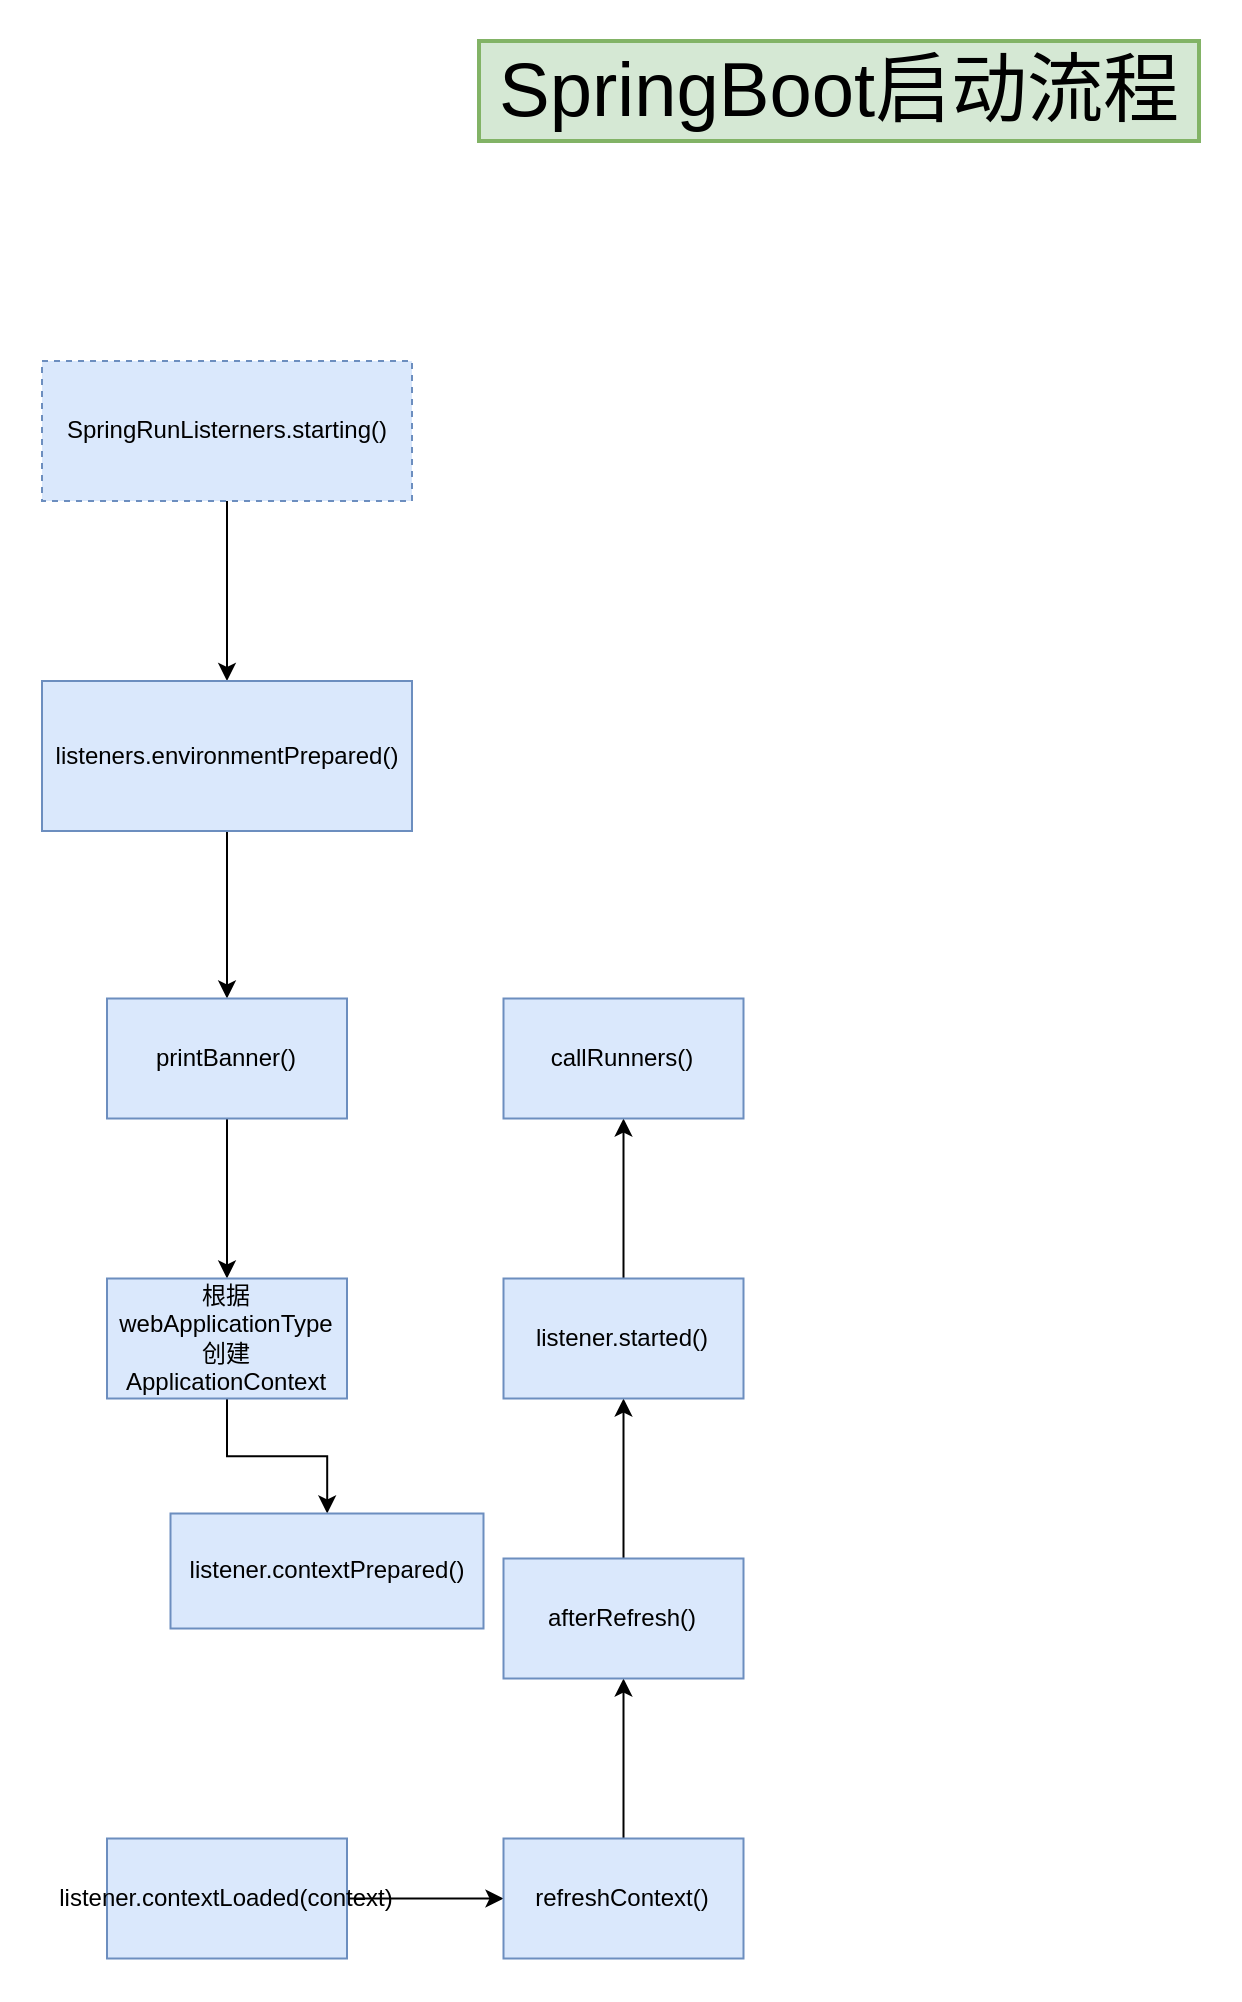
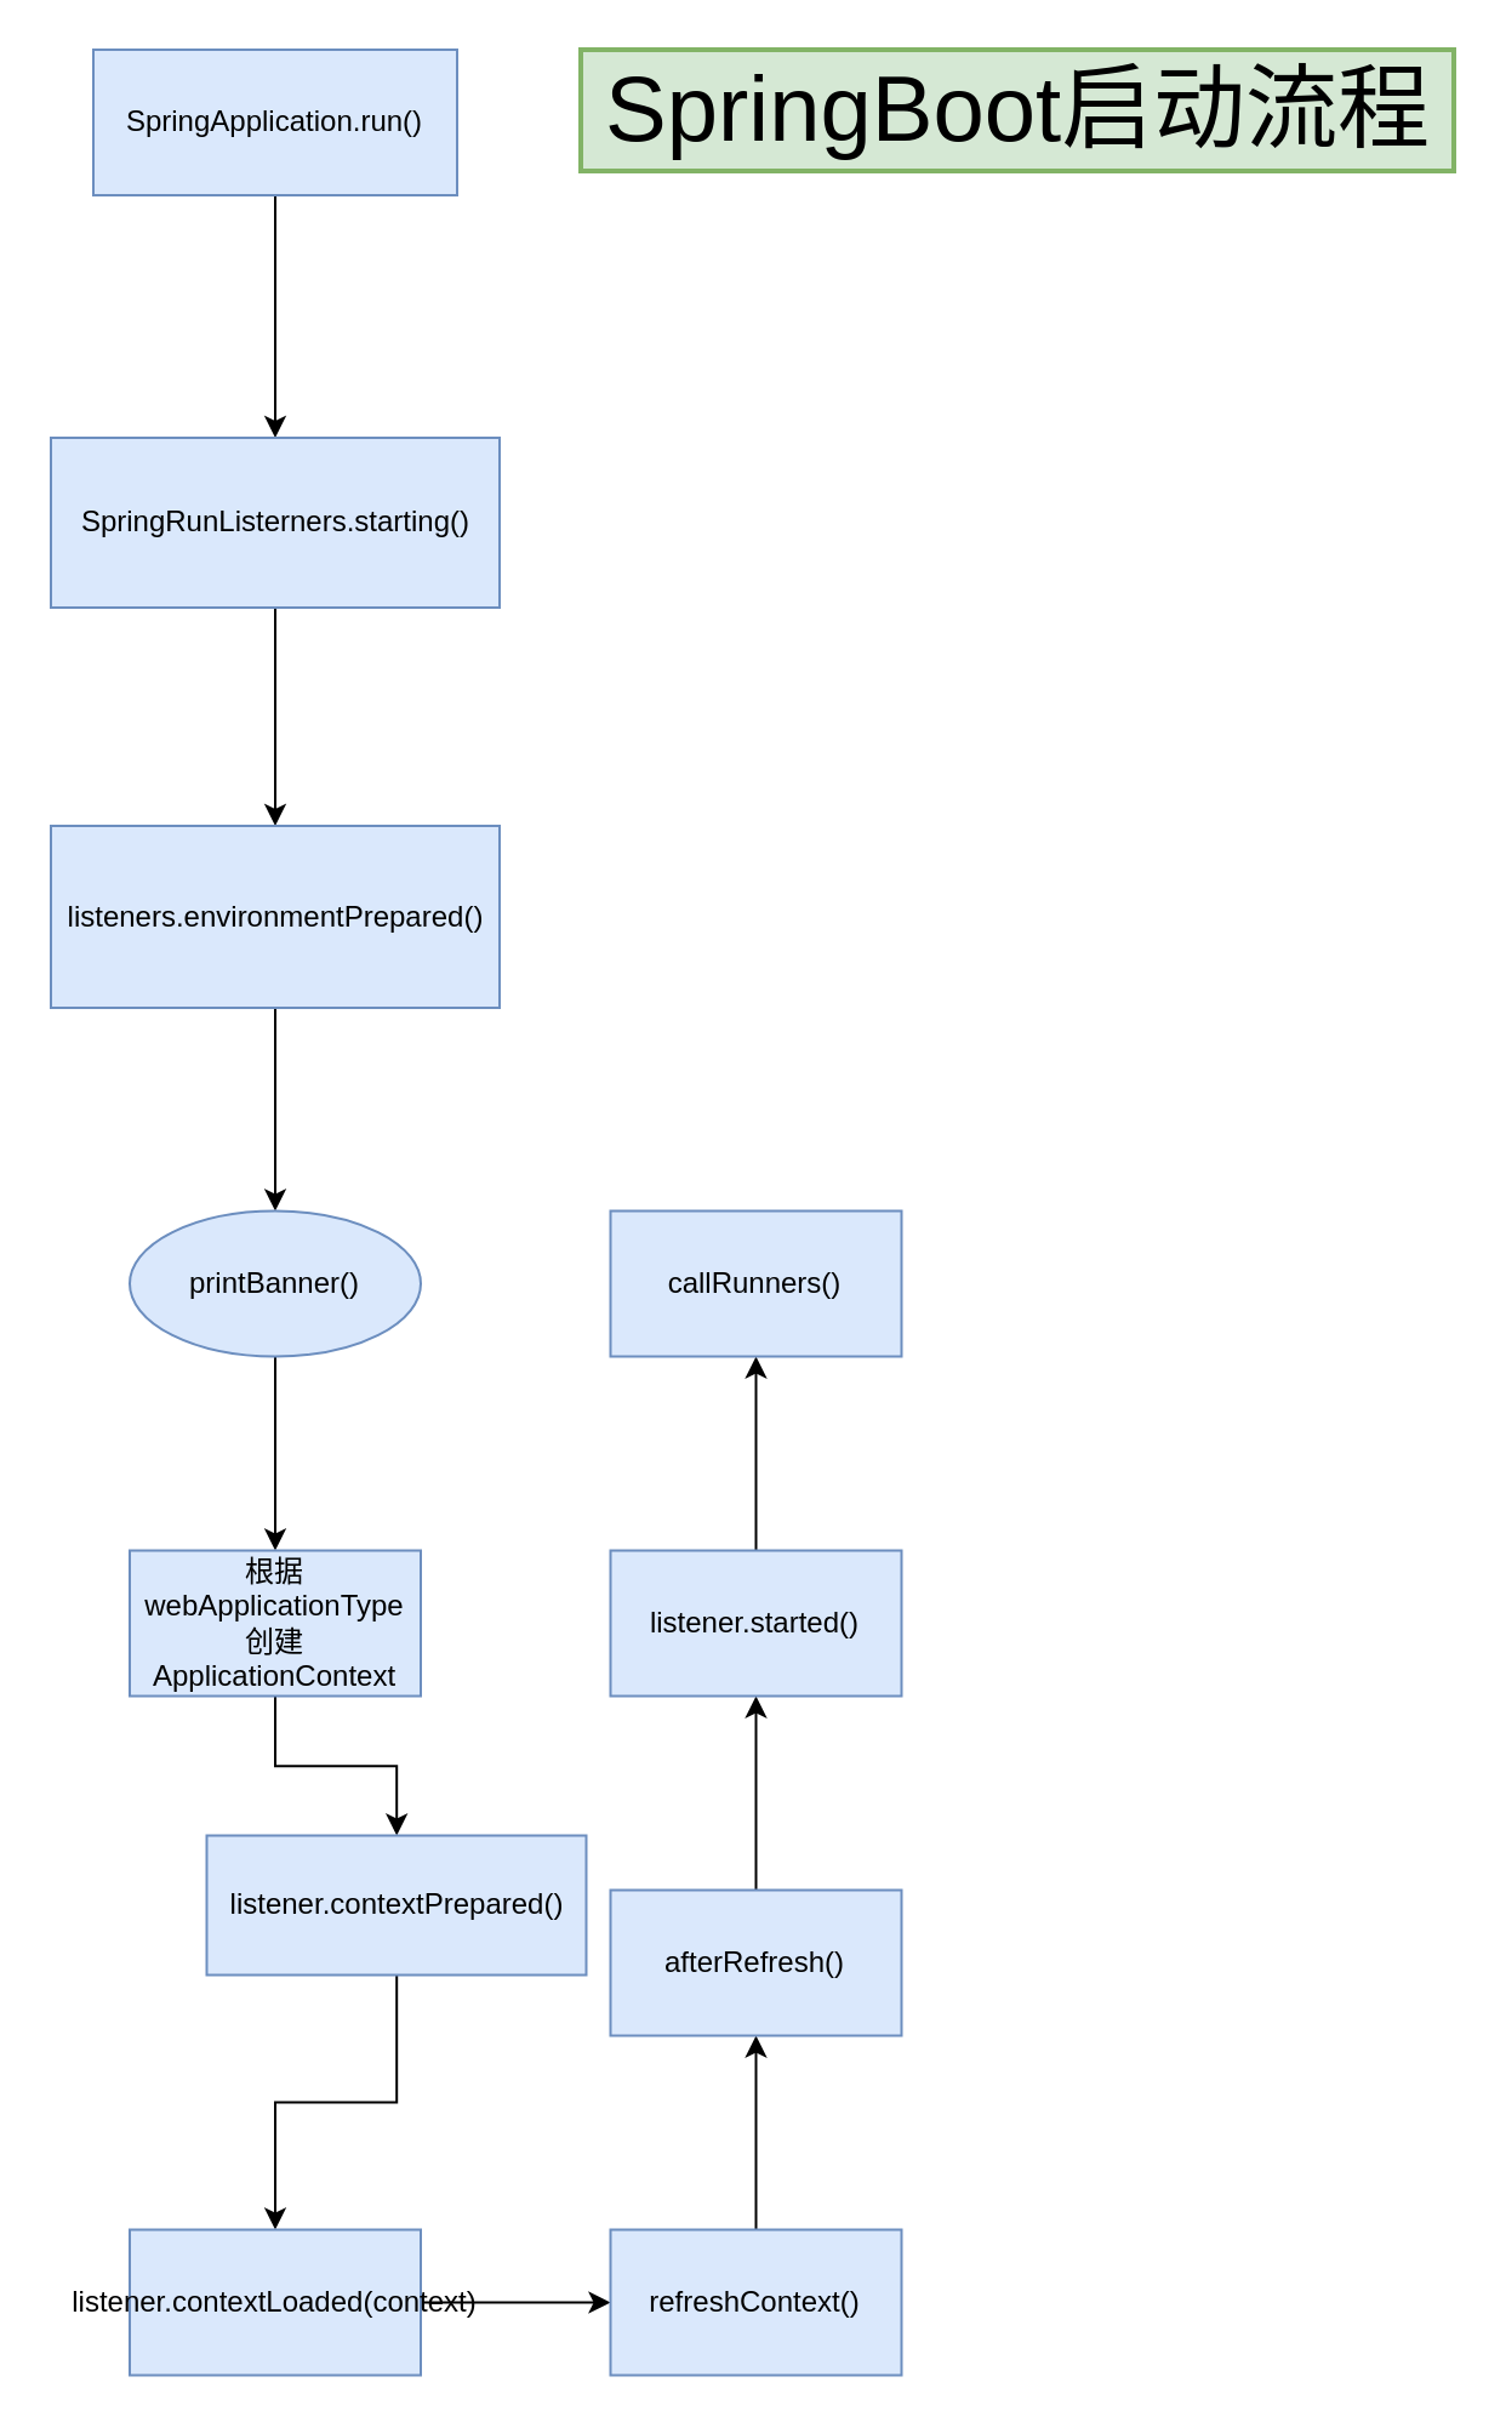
+ <mxCell id="3" value="SpringApplication.run()" style="rounded=0;whiteSpace=wrap;html=1;fillColor=#dae8fc;strokeColor=#6c8ebf;" vertex="1" parent="1"><mxGeometry x="38" y="20" width="150" height="60" as="geometry" /></mxCell>
+ <mxCell id="2" value="" style="edgeStyle=orthogonalEdgeStyle;rounded=0;orthogonalLoop=1;jettySize=auto;html=1;" edge="1" parent="1" source="3" target="5"><mxGeometry relative="1" as="geometry" /></mxCell>
- <mxCell id="5" value="SpringRunListerners.starting()" style="whiteSpace=wrap;html=1;rounded=0;fillColor=#dae8fc;strokeColor=#6c8ebf;dashed=1;" vertex="1" parent="1"><mxGeometry x="20.5" y="180" width="185" height="70" as="geometry" /></mxCell>
+ <mxCell id="5" value="SpringRunListerners.starting()" style="whiteSpace=wrap;html=1;rounded=0;fillColor=#dae8fc;strokeColor=#6c8ebf;" vertex="1" parent="1"><mxGeometry x="20.5" y="180" width="185" height="70" as="geometry" /></mxCell>
- <mxCell id="9" value="printBanner()" style="whiteSpace=wrap;html=1;rounded=0;fillColor=#dae8fc;strokeColor=#6c8ebf;" vertex="1" parent="1"><mxGeometry x="53" y="498.75" width="120" height="60" as="geometry" /></mxCell>
+ <mxCell id="9" value="printBanner()" style="ellipse;whiteSpace=wrap;html=1;fillColor=#dae8fc;strokeColor=#6c8ebf;" vertex="1" parent="1"><mxGeometry x="53" y="498.75" width="120" height="60" as="geometry" /></mxCell>
+ <mxCell id="12" value="" style="edgeStyle=orthogonalEdgeStyle;rounded=0;orthogonalLoop=1;jettySize=auto;html=1;" edge="1" parent="1" source="13" target="15"><mxGeometry relative="1" as="geometry" /></mxCell>
